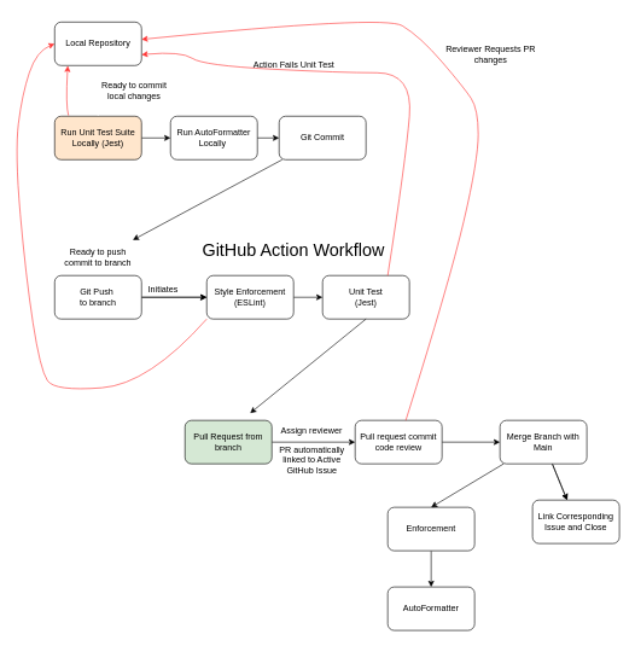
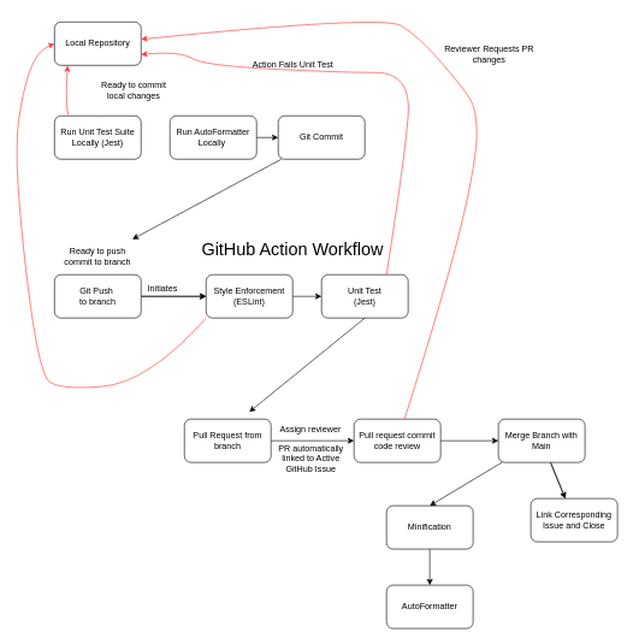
- <mxCell id="14" value="Run Unit Test Suite Locally (Jest)" style="rounded=1;whiteSpace=wrap;html=1;fillColor=#ffe6cc;" parent="1" vertex="1"><mxGeometry x="75" y="160" width="120" height="60" as="geometry" /></mxCell>
+ <mxCell id="14" value="Run Unit Test Suite Locally (Jest)" style="rounded=1;whiteSpace=wrap;html=1;" parent="1" vertex="1"><mxGeometry x="75" y="160" width="120" height="60" as="geometry" /></mxCell>
- <mxCell id="13" value="" style="edgeStyle=none;html=1;fontSize=24;" parent="1" source="14" target="12" edge="1"><mxGeometry relative="1" as="geometry" /></mxCell>
- <mxCell id="19" value="Pull Request from branch" style="rounded=1;whiteSpace=wrap;html=1;fontSize=12;fillColor=#d5e8d4;" parent="1" vertex="1"><mxGeometry x="255" y="580" width="120" height="60" as="geometry" /></mxCell>
+ <mxCell id="19" value="Pull Request from branch" style="rounded=1;whiteSpace=wrap;html=1;fontSize=12;" parent="1" vertex="1"><mxGeometry x="255" y="580" width="120" height="60" as="geometry" /></mxCell>
- <mxCell id="31" value="Enforcement" style="whiteSpace=wrap;html=1;rounded=1;" parent="1" vertex="1"><mxGeometry x="535" y="700" width="120" height="60" as="geometry" /></mxCell>
+ <mxCell id="31" value="Minification" style="whiteSpace=wrap;html=1;rounded=1;" parent="1" vertex="1"><mxGeometry x="535" y="700" width="120" height="60" as="geometry" /></mxCell>
